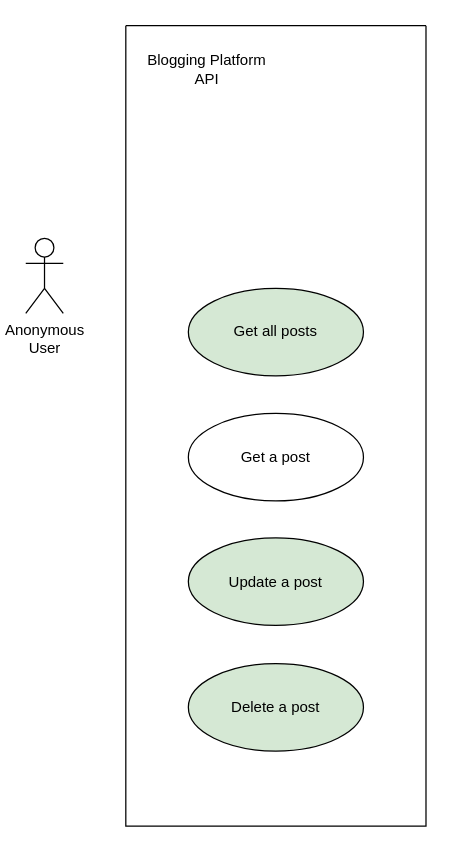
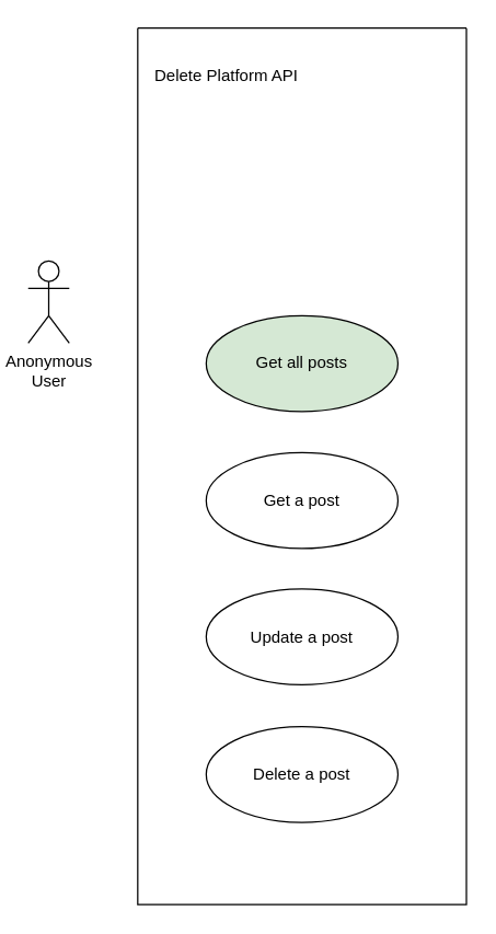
- <mxCell id="3" value="Blogging Platform API" style="text;html=1;align=center;verticalAlign=middle;whiteSpace=wrap;rounded=0;" vertex="1" parent="2"><mxGeometry x="10" y="20" width="110" height="30" as="geometry" /></mxCell>
+ <mxCell id="3" value="Delete Platform API" style="text;html=1;align=center;verticalAlign=middle;whiteSpace=wrap;rounded=0;" vertex="1" parent="2"><mxGeometry x="10" y="20" width="110" height="30" as="geometry" /></mxCell>
- <mxCell id="4" value="Update a post" style="ellipse;whiteSpace=wrap;html=1;fillColor=#d5e8d4;" vertex="1" parent="2"><mxGeometry x="50" y="409.5" width="140" height="70" as="geometry" /></mxCell>
+ <mxCell id="4" value="Update a post" style="ellipse;whiteSpace=wrap;html=1;" vertex="1" parent="2"><mxGeometry x="50" y="409.5" width="140" height="70" as="geometry" /></mxCell>
- <mxCell id="5" value="Delete a post" style="ellipse;whiteSpace=wrap;html=1;fillColor=#d5e8d4;" vertex="1" parent="2"><mxGeometry x="50" y="510" width="140" height="70" as="geometry" /></mxCell>
+ <mxCell id="5" value="Delete a post" style="ellipse;whiteSpace=wrap;html=1;" vertex="1" parent="2"><mxGeometry x="50" y="510" width="140" height="70" as="geometry" /></mxCell>
